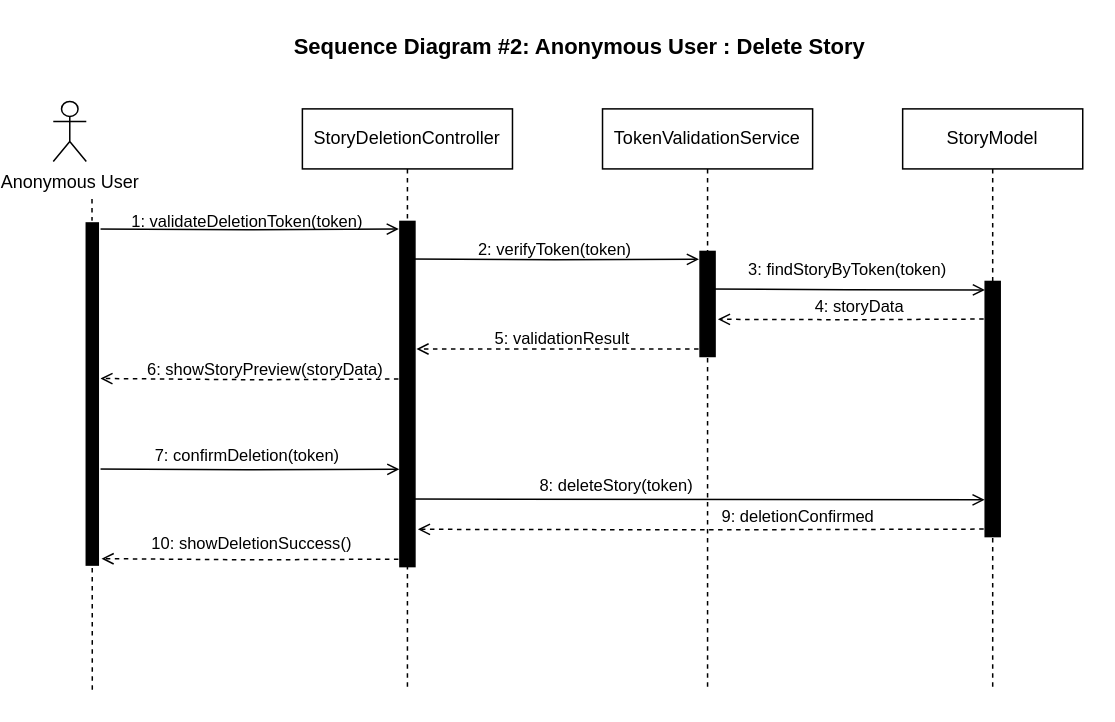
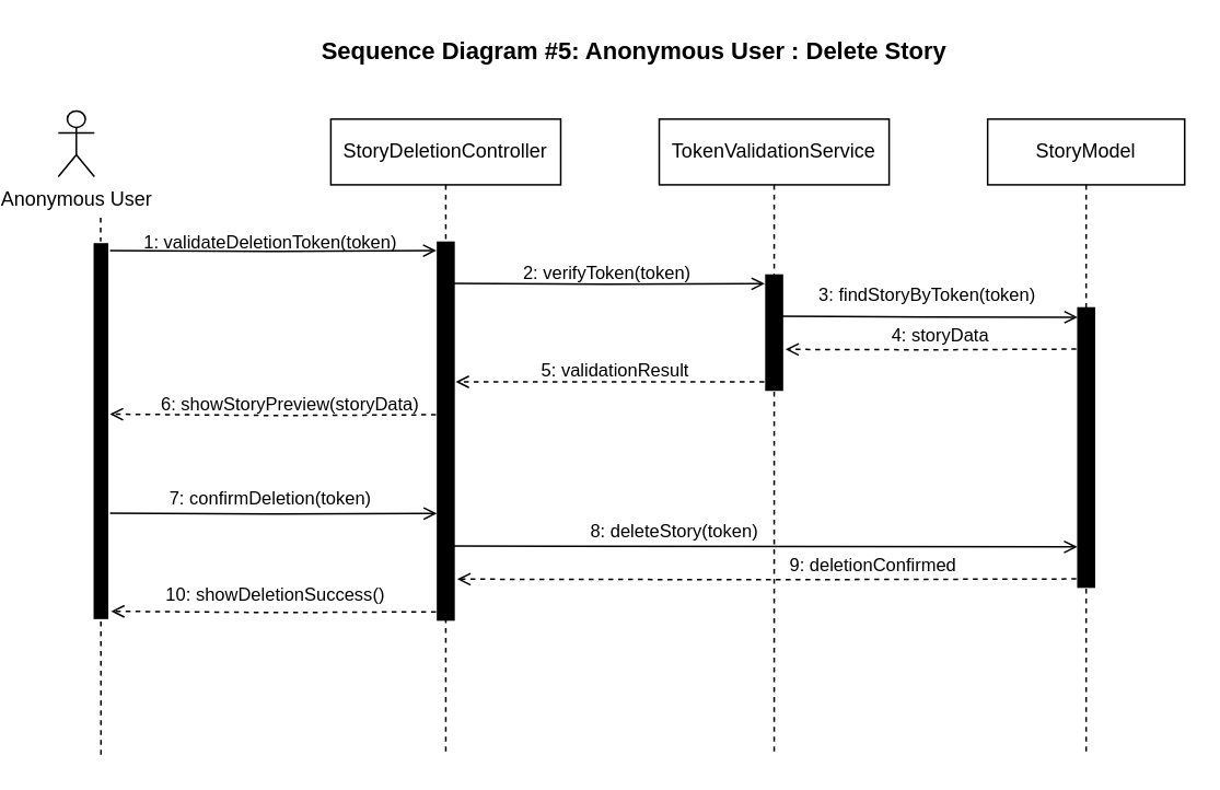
- <mxCell id="20" value="&lt;span style=&quot;font-size:11.0pt;font-family:&amp;quot;Arial&amp;quot;,sans-serif;&amp;lt;br/&amp;gt;mso-fareast-font-family:Arial;mso-bidi-font-family:&amp;quot;Times New Roman&amp;quot;;&amp;lt;br/&amp;gt;mso-ansi-language:EN-ID;mso-fareast-language:EN-ID;mso-bidi-language:AR-SA;&amp;lt;br/&amp;gt;mso-no-proof:yes&quot;&gt;&lt;font style=&quot;color: light-dark(rgb(0, 0, 0), rgb(0, 0, 0));&quot;&gt;Sequence Diagram #2: Anonymous User : Delete Story&lt;/font&gt;&lt;/span&gt;" style="text;html=1;strokeColor=none;fillColor=none;align=center;verticalAlign=middle;whiteSpace=wrap;rounded=0;fontSize=16;fontStyle=1;" parent="1" vertex="1"><mxGeometry x="156" y="20" width="430" height="20" as="geometry" /></mxCell>
+ <mxCell id="20" value="&lt;span style=&quot;font-size:11.0pt;font-family:&amp;quot;Arial&amp;quot;,sans-serif;&amp;lt;br/&amp;gt;mso-fareast-font-family:Arial;mso-bidi-font-family:&amp;quot;Times New Roman&amp;quot;;&amp;lt;br/&amp;gt;mso-ansi-language:EN-ID;mso-fareast-language:EN-ID;mso-bidi-language:AR-SA;&amp;lt;br/&amp;gt;mso-no-proof:yes&quot;&gt;&lt;font style=&quot;color: light-dark(rgb(0, 0, 0), rgb(0, 0, 0));&quot;&gt;Sequence Diagram #5: Anonymous User : Delete Story&lt;/font&gt;&lt;/span&gt;" style="text;html=1;strokeColor=none;fillColor=none;align=center;verticalAlign=middle;whiteSpace=wrap;rounded=0;fontSize=16;fontStyle=1;" parent="1" vertex="1"><mxGeometry x="156" y="20" width="430" height="20" as="geometry" /></mxCell>
